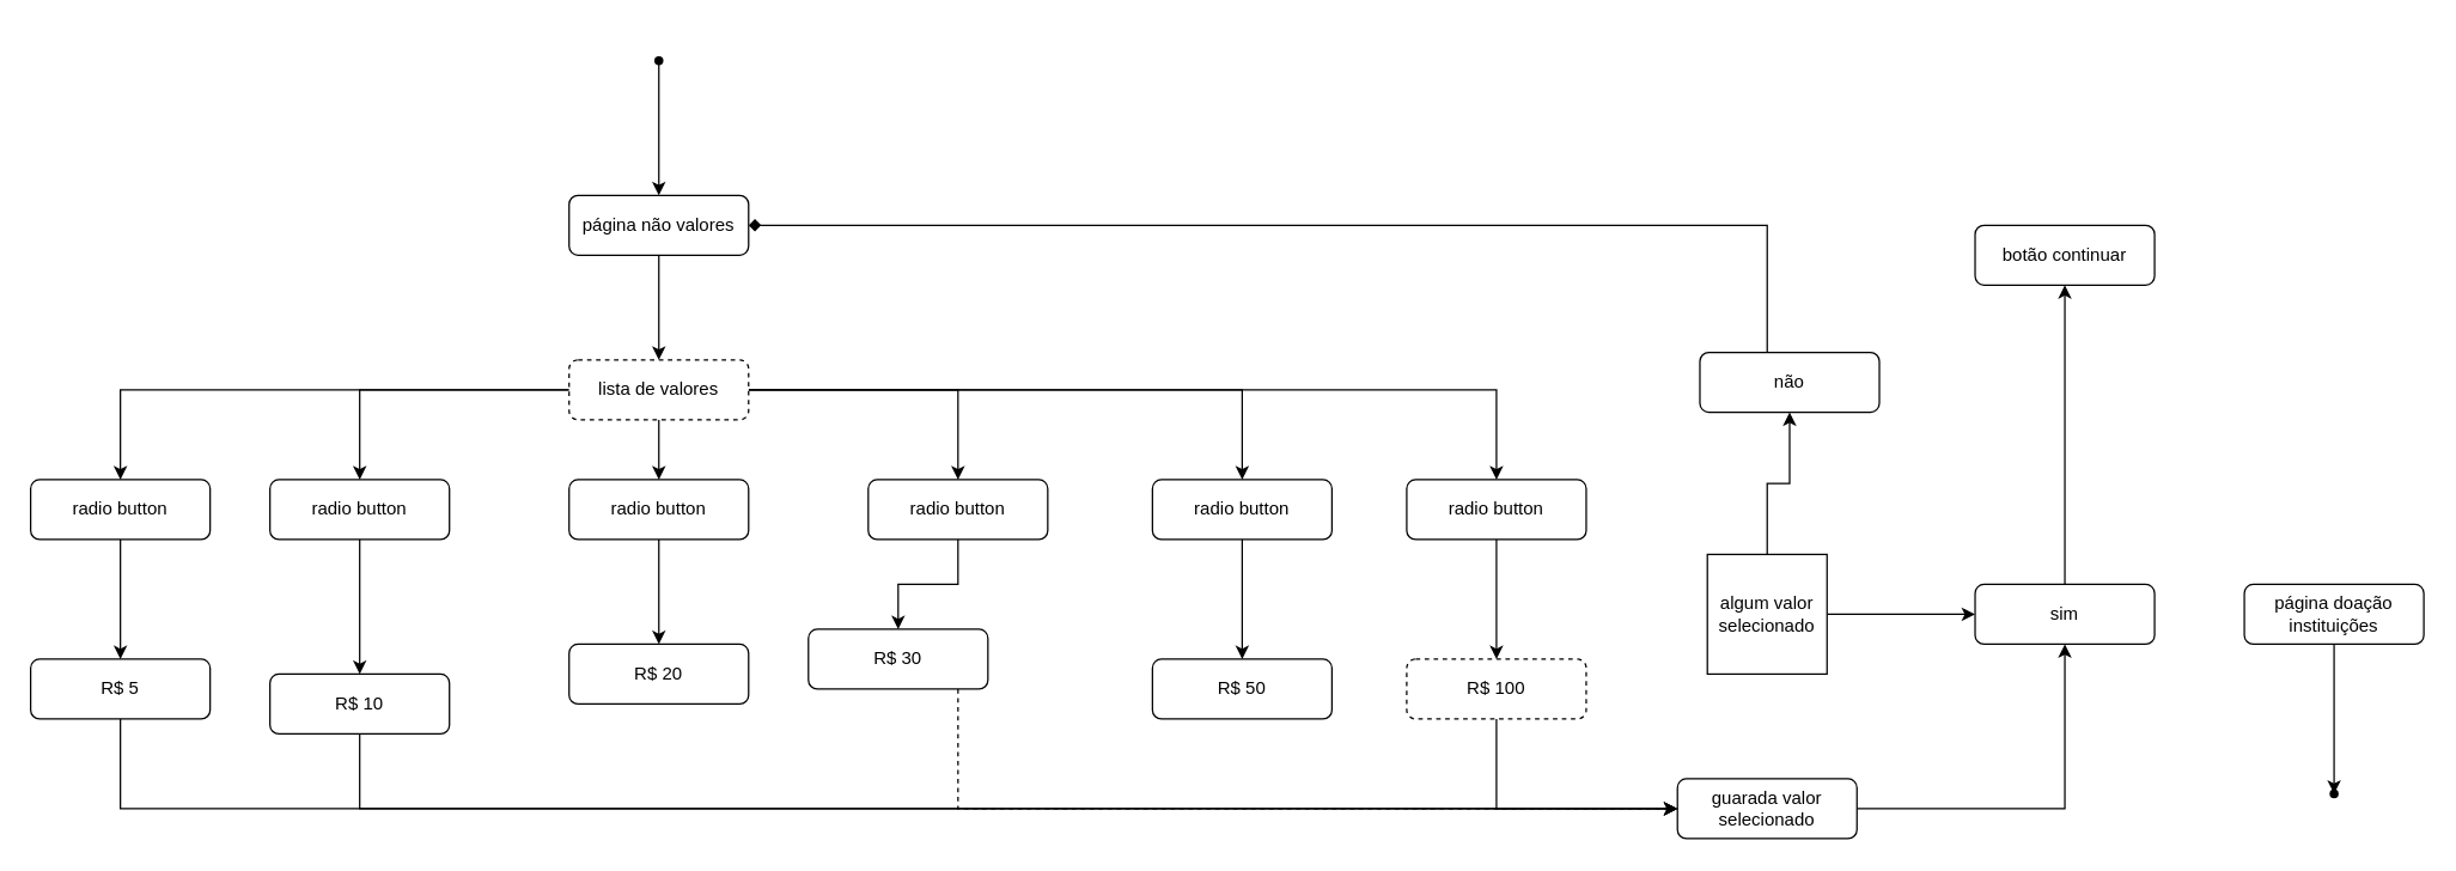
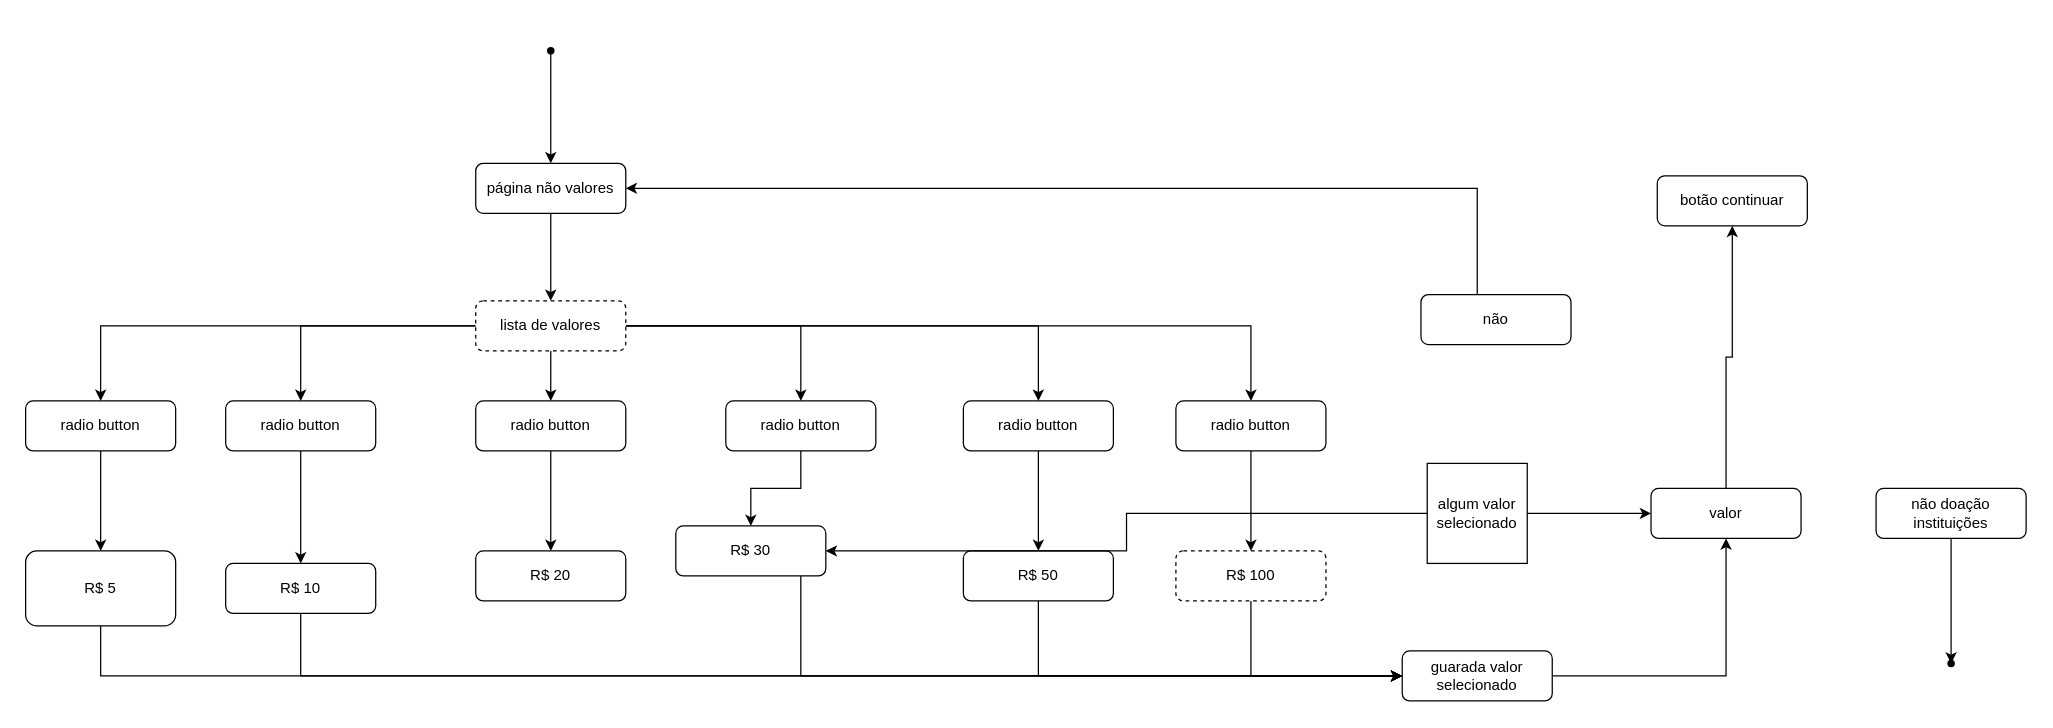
- <mxCell id="44" style="edgeStyle=orthogonalEdgeStyle;rounded=0;orthogonalLoop=1;jettySize=auto;html=1;entryX=1;entryY=0.5;entryDx=0;entryDy=0;endArrow=diamond;" edge="1" parent="1" source="45" target="22"><mxGeometry relative="1" as="geometry"><Array as="points"><mxPoint x="1181" y="150" /></Array></mxGeometry></mxCell>
+ <mxCell id="44" style="edgeStyle=orthogonalEdgeStyle;rounded=0;orthogonalLoop=1;jettySize=auto;html=1;entryX=1;entryY=0.5;entryDx=0;entryDy=0;" edge="1" parent="1" source="45" target="22"><mxGeometry relative="1" as="geometry"><Array as="points"><mxPoint x="1181" y="150" /></Array></mxGeometry></mxCell>
- <mxCell id="38" value="botão continuar" style="rounded=1;whiteSpace=wrap;html=1;" vertex="1" parent="1"><mxGeometry x="1320" y="150" width="120" height="40" as="geometry" /></mxCell>
+ <mxCell id="38" value="botão continuar" style="rounded=1;whiteSpace=wrap;html=1;" vertex="1" parent="1"><mxGeometry x="1325" y="140" width="120" height="40" as="geometry" /></mxCell>
- <mxCell id="40" value="" style="edgeStyle=orthogonalEdgeStyle;rounded=0;orthogonalLoop=1;jettySize=auto;html=1;" edge="1" parent="1" source="41" target="45"><mxGeometry relative="1" as="geometry" /></mxCell>
+ <mxCell id="40" value="" style="edgeStyle=orthogonalEdgeStyle;rounded=0;orthogonalLoop=1;jettySize=auto;html=1;" edge="1" parent="1" source="41" target="31"><mxGeometry relative="1" as="geometry" /></mxCell>
- <mxCell id="43" value="sim" style="whiteSpace=wrap;html=1;rounded=1;" vertex="1" parent="1"><mxGeometry x="1320" y="390" width="120" height="40" as="geometry" /></mxCell>
+ <mxCell id="43" value="valor" style="whiteSpace=wrap;html=1;rounded=1;" vertex="1" parent="1"><mxGeometry x="1320" y="390" width="120" height="40" as="geometry" /></mxCell>
- <mxCell id="47" value="página doação&lt;br&gt;instituições" style="rounded=1;whiteSpace=wrap;html=1;" vertex="1" parent="1"><mxGeometry x="1500" y="390" width="120" height="40" as="geometry" /></mxCell>
+ <mxCell id="47" value="não doação&lt;br&gt;instituições" style="rounded=1;whiteSpace=wrap;html=1;" vertex="1" parent="1"><mxGeometry x="1500" y="390" width="120" height="40" as="geometry" /></mxCell>
- <mxCell id="29" value="&lt;span&gt;R$ 20&lt;/span&gt;" style="whiteSpace=wrap;html=1;rounded=1;" vertex="1" parent="1"><mxGeometry x="380" y="430" width="120" height="40" as="geometry" /></mxCell>
+ <mxCell id="29" value="&lt;span&gt;R$ 20&lt;/span&gt;" style="whiteSpace=wrap;html=1;rounded=1;" vertex="1" parent="1"><mxGeometry x="380" y="440" width="120" height="40" as="geometry" /></mxCell>
- <mxCell id="26" value="R$ 5" style="rounded=1;whiteSpace=wrap;html=1;" vertex="1" parent="1"><mxGeometry x="20" y="440" width="120" height="40" as="geometry" /></mxCell>
+ <mxCell id="26" value="R$ 5" style="rounded=1;whiteSpace=wrap;html=1;" vertex="1" parent="1"><mxGeometry x="20" y="440" width="120" height="60" as="geometry" /></mxCell>
- <mxCell id="30" style="edgeStyle=orthogonalEdgeStyle;rounded=0;orthogonalLoop=1;jettySize=auto;html=1;entryX=0;entryY=0.5;entryDx=0;entryDy=0;dashed=1;" edge="1" parent="1" source="31" target="24"><mxGeometry relative="1" as="geometry"><Array as="points"><mxPoint x="640" y="540" /></Array></mxGeometry></mxCell>
+ <mxCell id="30" style="edgeStyle=orthogonalEdgeStyle;rounded=0;orthogonalLoop=1;jettySize=auto;html=1;entryX=0;entryY=0.5;entryDx=0;entryDy=0;" edge="1" parent="1" source="31" target="24"><mxGeometry relative="1" as="geometry"><Array as="points"><mxPoint x="640" y="540" /></Array></mxGeometry></mxCell>
+ <mxCell id="32" style="edgeStyle=orthogonalEdgeStyle;rounded=0;orthogonalLoop=1;jettySize=auto;html=1;entryX=0;entryY=0.5;entryDx=0;entryDy=0;" edge="1" parent="1" source="33" target="24"><mxGeometry relative="1" as="geometry"><Array as="points"><mxPoint x="830" y="540" /></Array></mxGeometry></mxCell>
